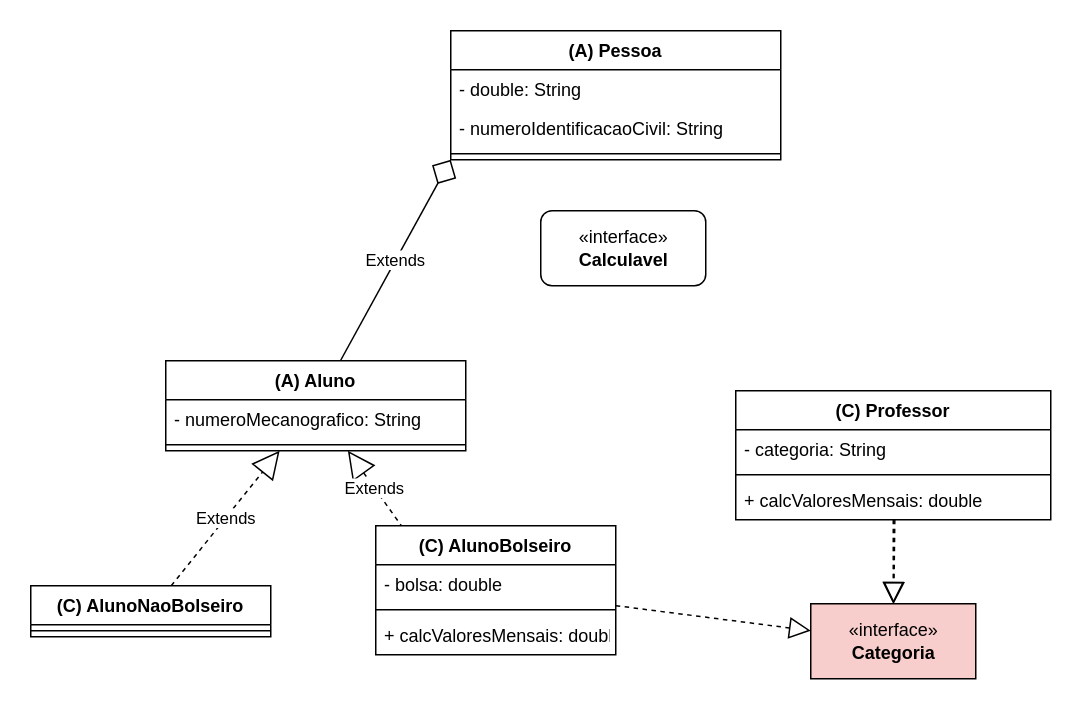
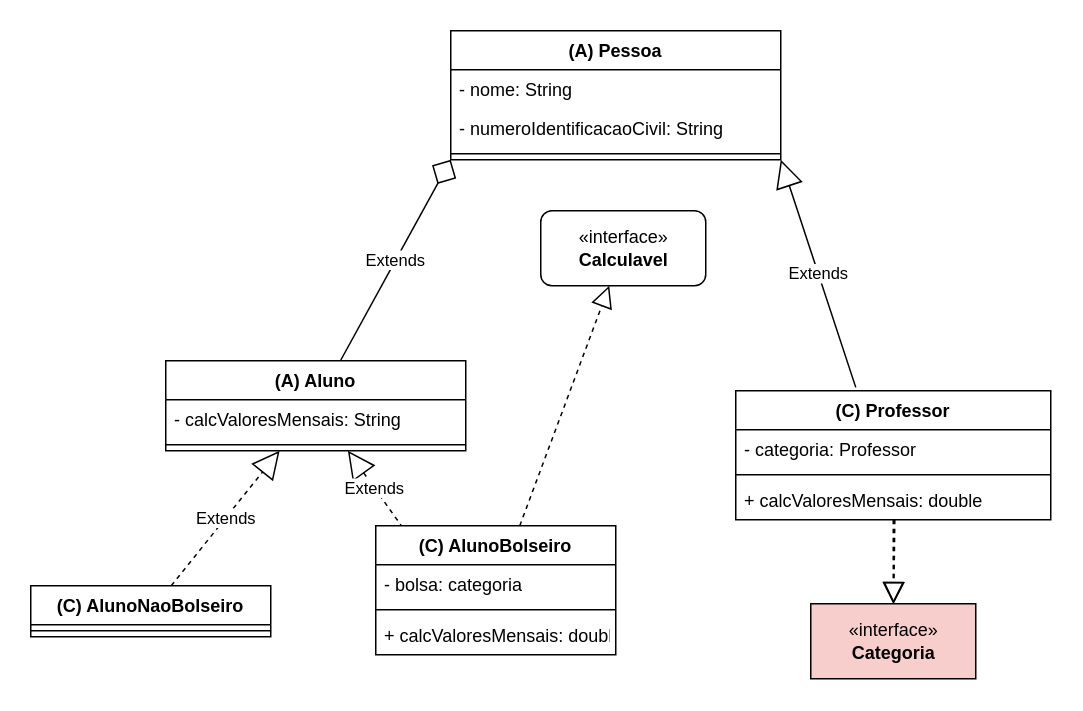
- <mxCell id="12" value="- double: String" style="text;strokeColor=none;fillColor=none;align=left;verticalAlign=top;spacingLeft=4;spacingRight=4;overflow=hidden;rotatable=0;points=[[0,0.5],[1,0.5]];portConstraint=eastwest;" vertex="1" parent="11"><mxGeometry y="26" width="220" height="26" as="geometry" /></mxCell>
+ <mxCell id="12" value="- nome: String" style="text;strokeColor=none;fillColor=none;align=left;verticalAlign=top;spacingLeft=4;spacingRight=4;overflow=hidden;rotatable=0;points=[[0,0.5],[1,0.5]];portConstraint=eastwest;" vertex="1" parent="11"><mxGeometry y="26" width="220" height="26" as="geometry" /></mxCell>
+ <mxCell id="10" value="Extends" style="endArrow=block;endSize=16;endFill=0;html=1;exitX=0.381;exitY=-0.026;exitDx=0;exitDy=0;exitPerimeter=0;entryX=1;entryY=1;entryDx=0;entryDy=0;" edge="1" parent="1" source="3" target="11"><mxGeometry width="160" relative="1" as="geometry"><mxPoint x="180" y="410" as="sourcePoint" /><mxPoint x="340" y="410" as="targetPoint" /></mxGeometry></mxCell>
- <mxCell id="20" value="- numeroMecanografico: String" style="text;strokeColor=none;fillColor=none;align=left;verticalAlign=top;spacingLeft=4;spacingRight=4;overflow=hidden;rotatable=0;points=[[0,0.5],[1,0.5]];portConstraint=eastwest;" vertex="1" parent="19"><mxGeometry y="26" width="200" height="26" as="geometry" /></mxCell>
+ <mxCell id="20" value="- calcValoresMensais: String" style="text;strokeColor=none;fillColor=none;align=left;verticalAlign=top;spacingLeft=4;spacingRight=4;overflow=hidden;rotatable=0;points=[[0,0.5],[1,0.5]];portConstraint=eastwest;" vertex="1" parent="19"><mxGeometry y="26" width="200" height="26" as="geometry" /></mxCell>
- <mxCell id="4" value="- categoria: String" style="text;strokeColor=none;fillColor=none;align=left;verticalAlign=top;spacingLeft=4;spacingRight=4;overflow=hidden;rotatable=0;points=[[0,0.5],[1,0.5]];portConstraint=eastwest;" vertex="1" parent="3"><mxGeometry y="26" width="210" height="26" as="geometry" /></mxCell>
+ <mxCell id="4" value="- categoria: Professor" style="text;strokeColor=none;fillColor=none;align=left;verticalAlign=top;spacingLeft=4;spacingRight=4;overflow=hidden;rotatable=0;points=[[0,0.5],[1,0.5]];portConstraint=eastwest;" vertex="1" parent="3"><mxGeometry y="26" width="210" height="26" as="geometry" /></mxCell>
- <mxCell id="23" value="- bolsa: double" style="text;strokeColor=none;fillColor=none;align=left;verticalAlign=top;spacingLeft=4;spacingRight=4;overflow=hidden;rotatable=0;points=[[0,0.5],[1,0.5]];portConstraint=eastwest;" vertex="1" parent="22"><mxGeometry y="26" width="160" height="26" as="geometry" /></mxCell>
+ <mxCell id="23" value="- bolsa: categoria" style="text;strokeColor=none;fillColor=none;align=left;verticalAlign=top;spacingLeft=4;spacingRight=4;overflow=hidden;rotatable=0;points=[[0,0.5],[1,0.5]];portConstraint=eastwest;" vertex="1" parent="22"><mxGeometry y="26" width="160" height="26" as="geometry" /></mxCell>
- <mxCell id="7" value="" style="endArrow=block;dashed=1;endFill=0;endSize=12;html=1;" edge="1" parent="1" source="22" target="17"><mxGeometry width="160" relative="1" as="geometry"><mxPoint x="130" y="410" as="sourcePoint" /><mxPoint x="290" y="410" as="targetPoint" /></mxGeometry></mxCell>
+ <mxCell id="7" value="" style="endArrow=block;dashed=1;endFill=0;endSize=12;html=1;" edge="1" parent="1" source="22" target="2"><mxGeometry width="160" relative="1" as="geometry"><mxPoint x="130" y="410" as="sourcePoint" /><mxPoint x="290" y="410" as="targetPoint" /></mxGeometry></mxCell>
